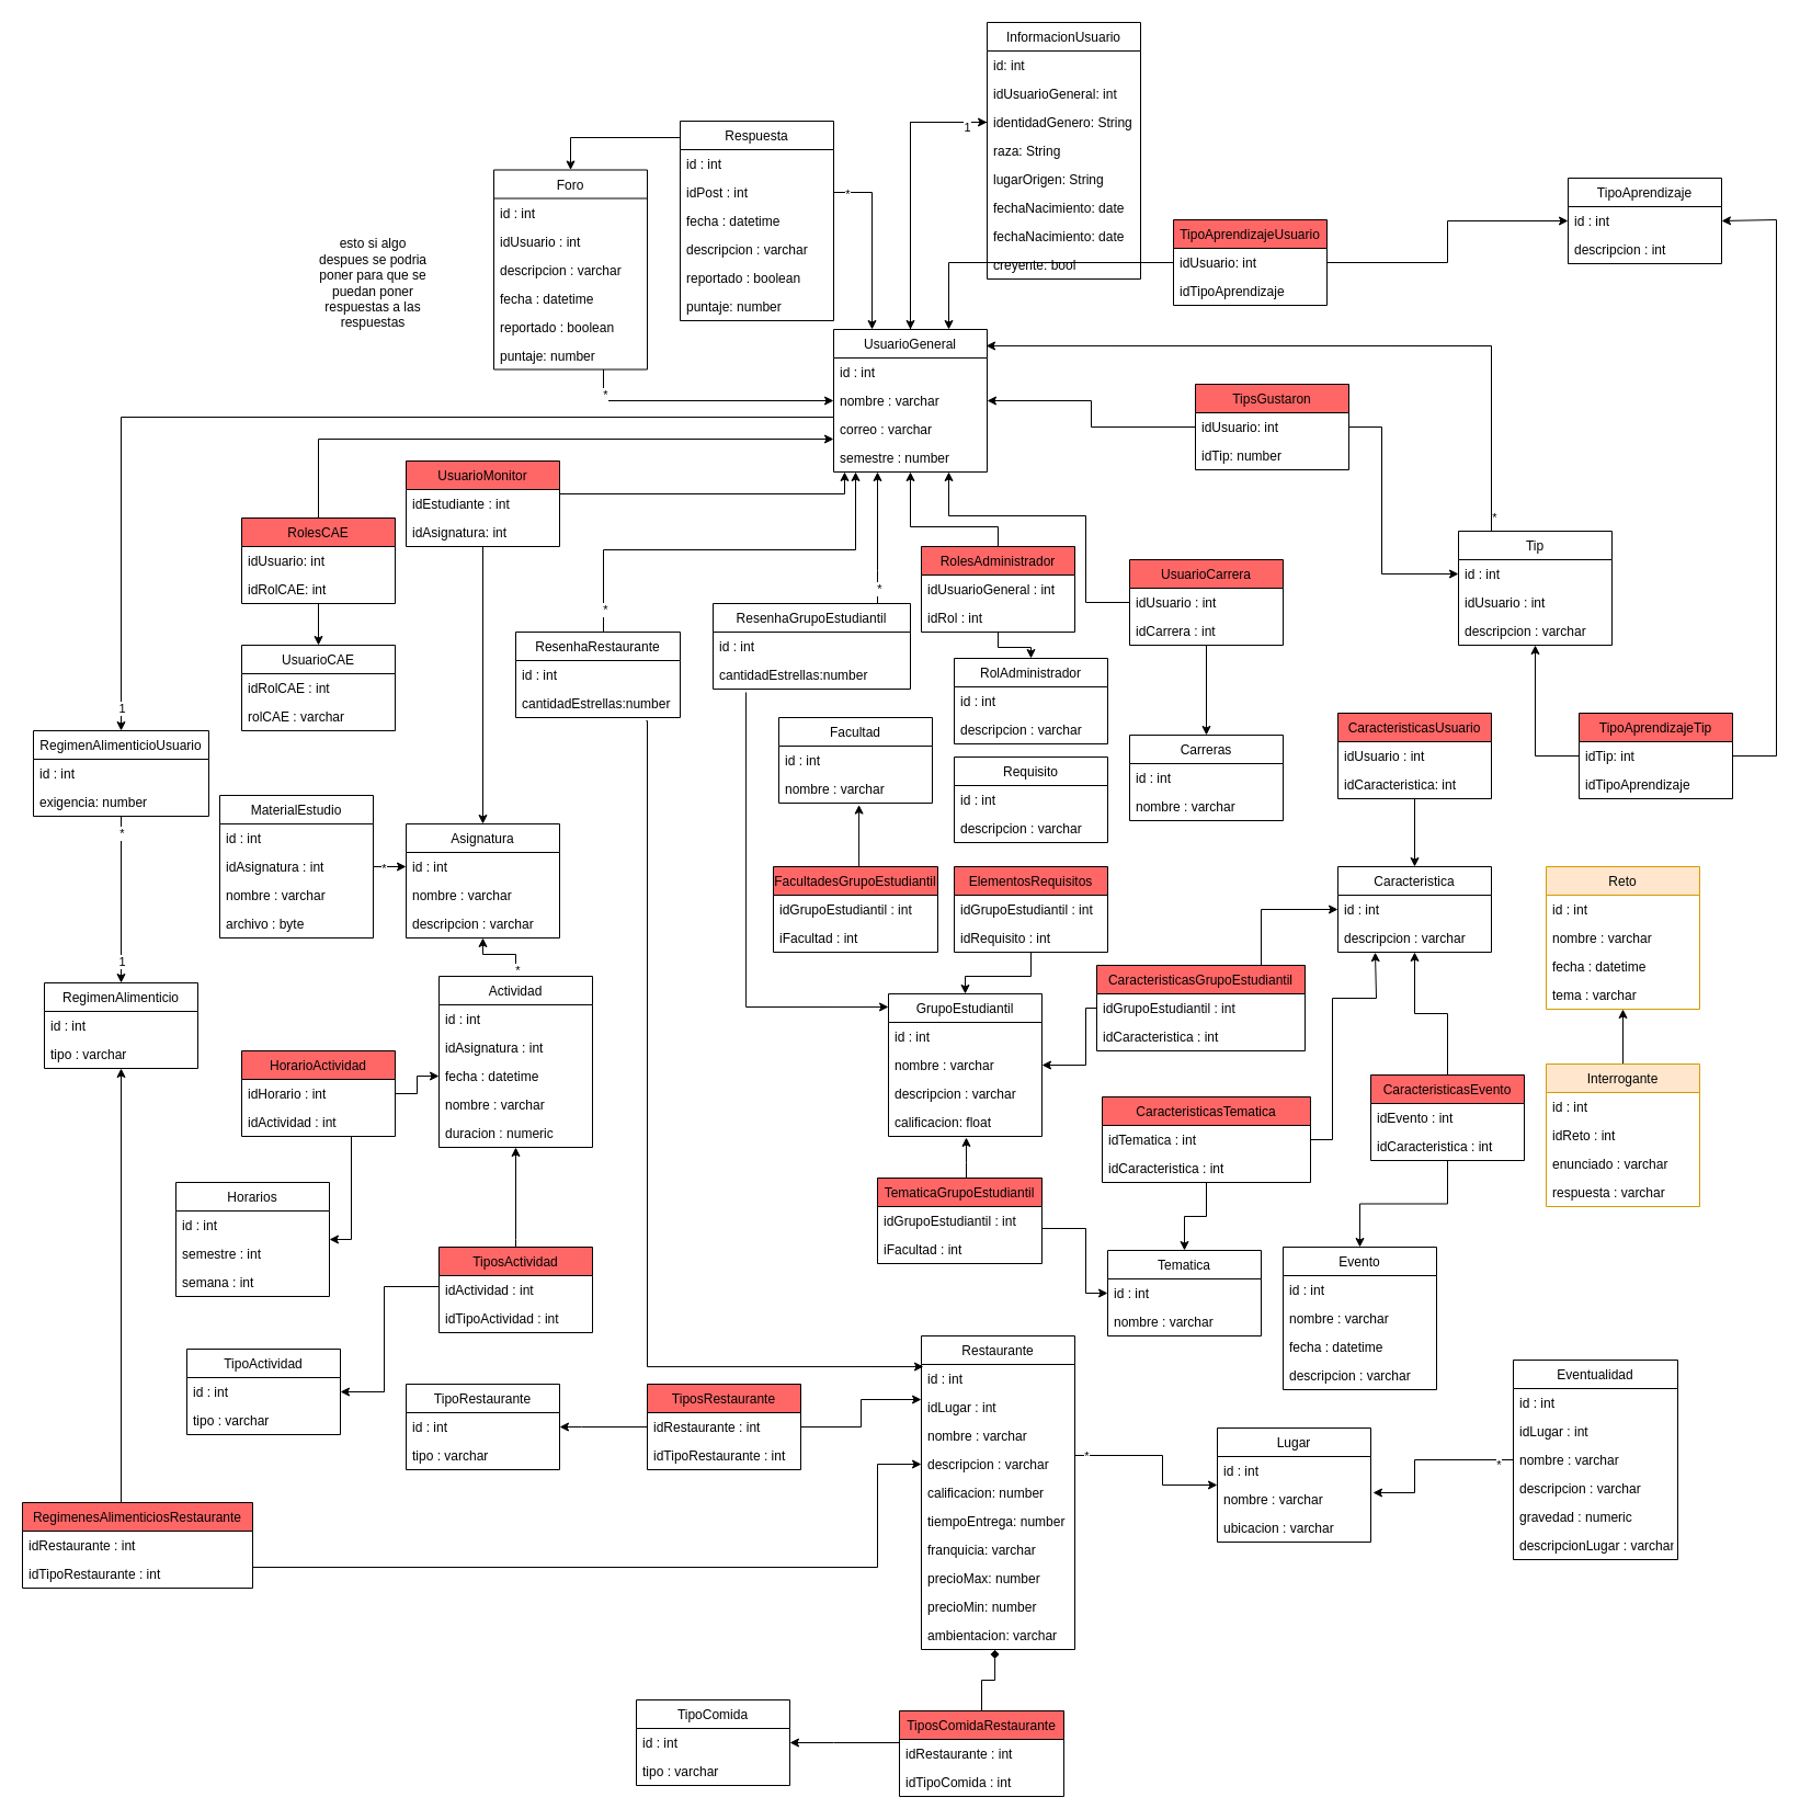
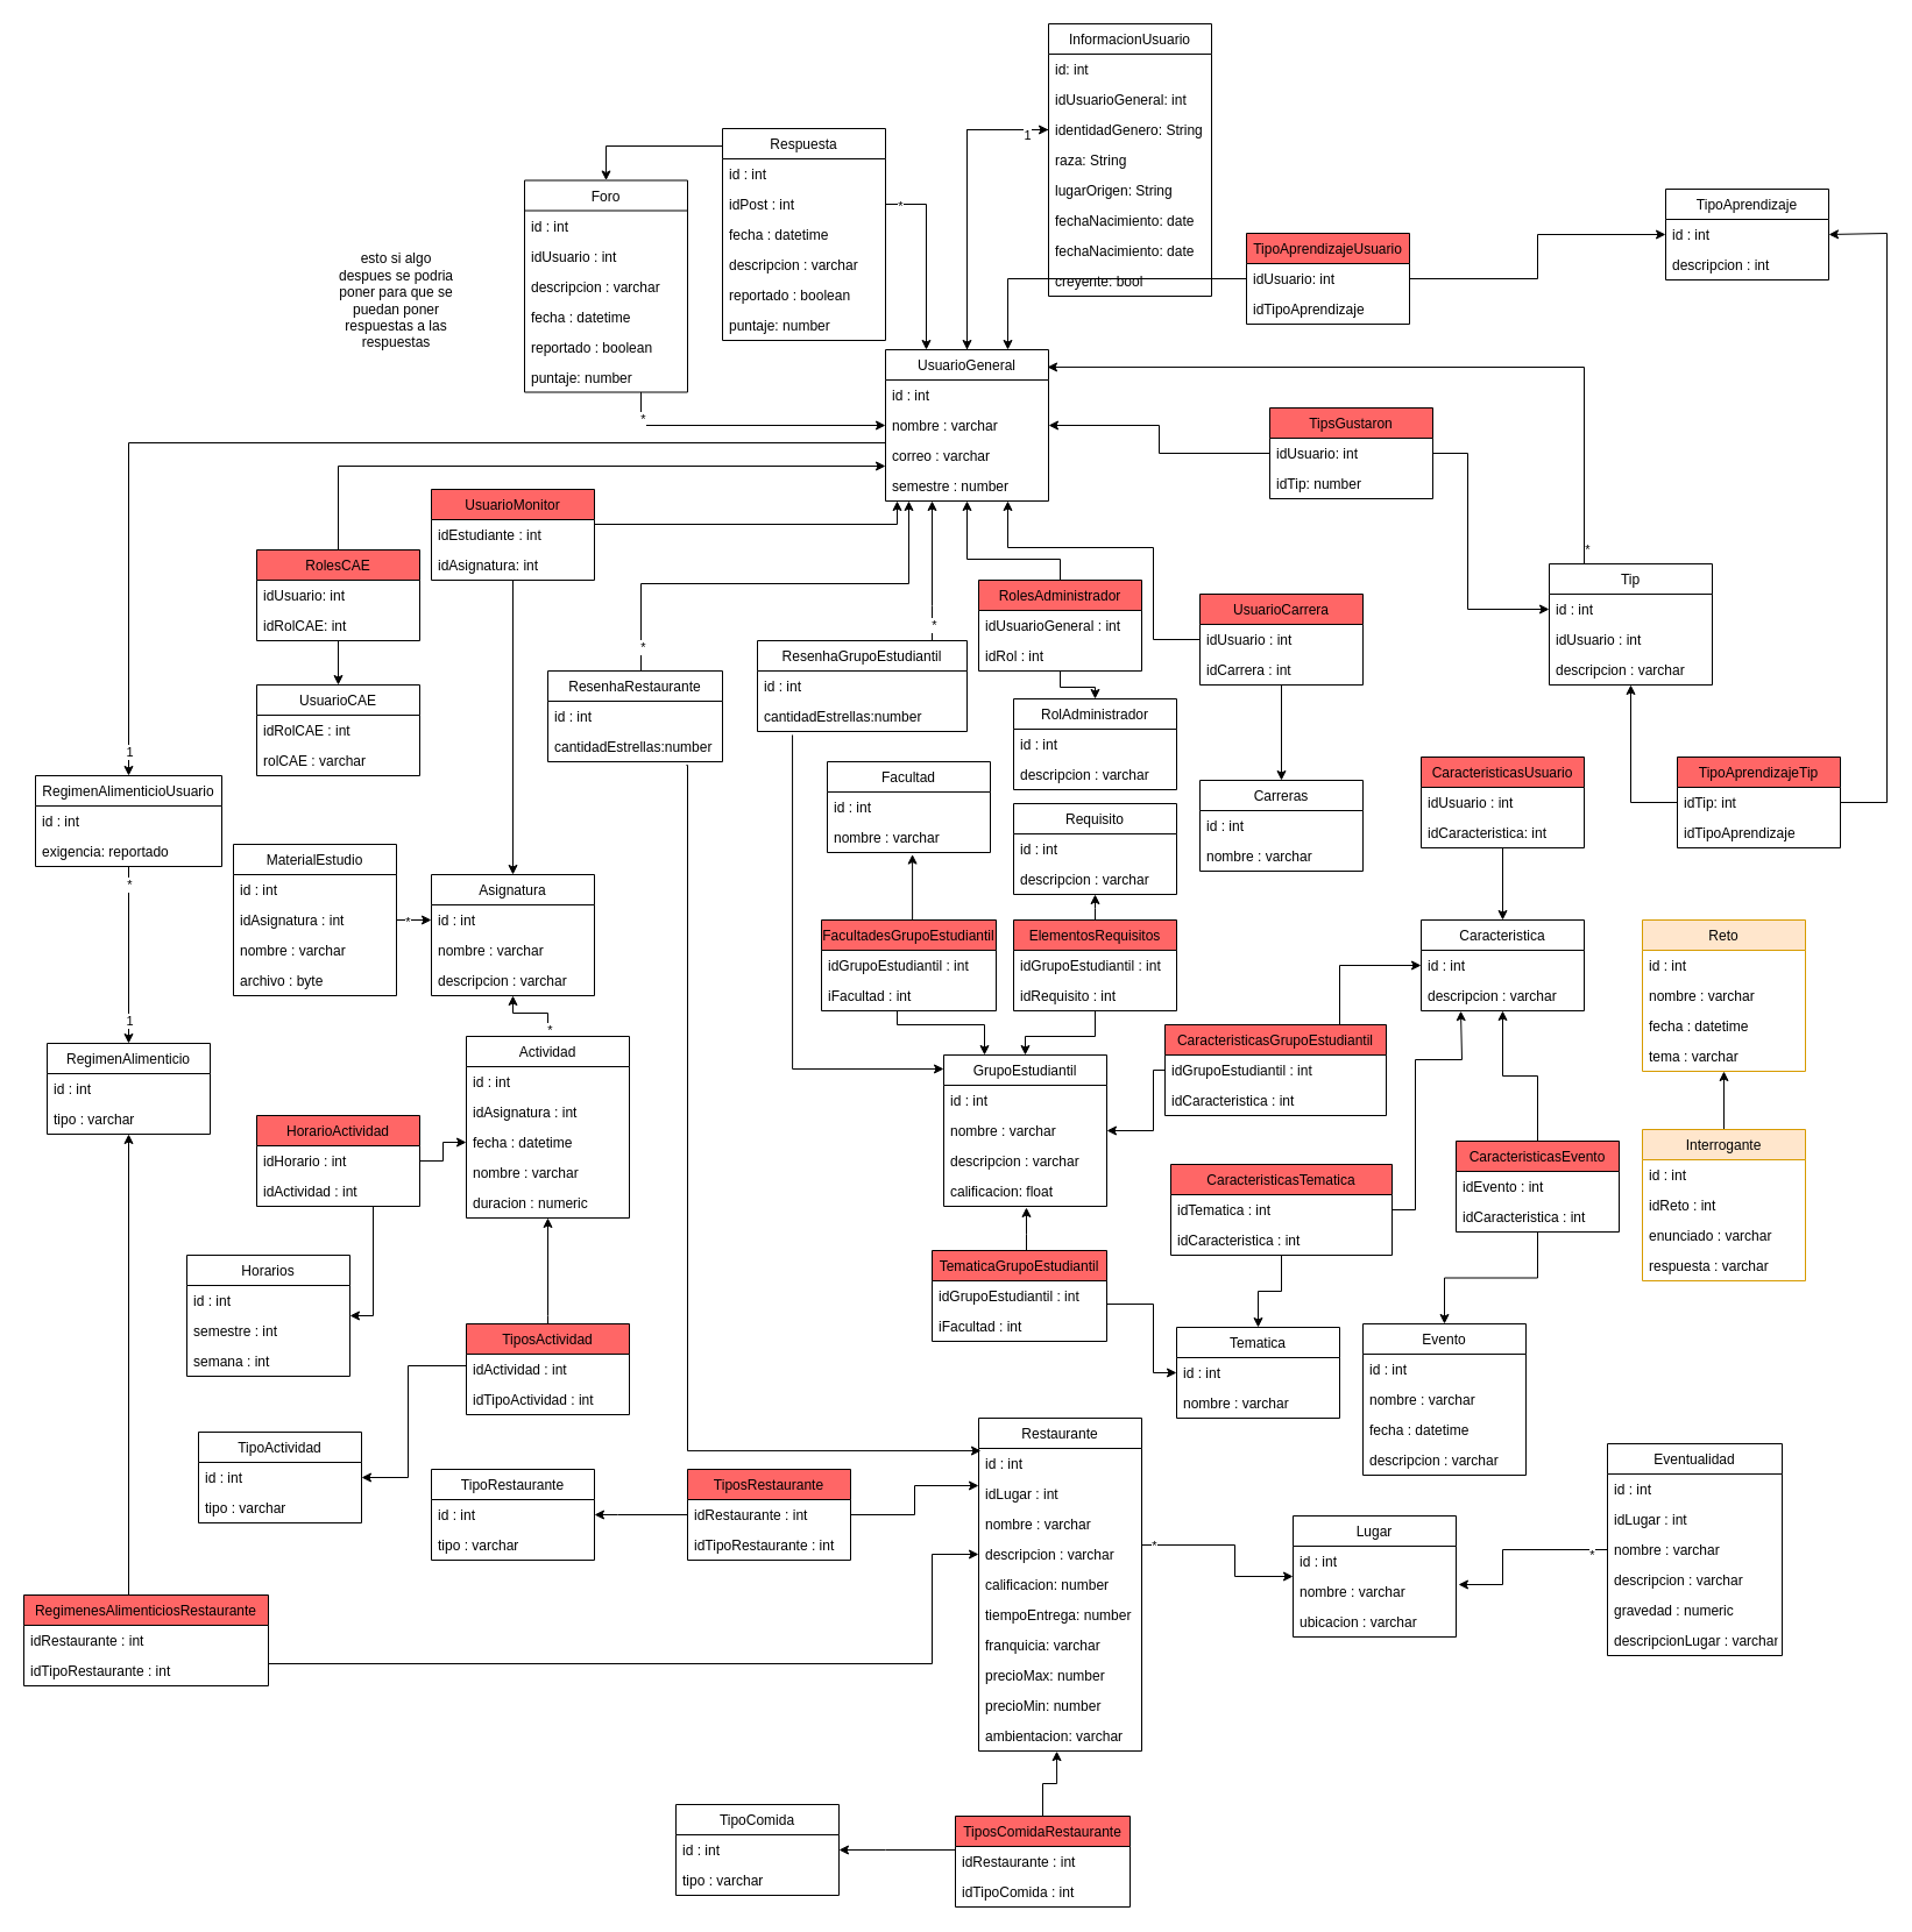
- <mxCell id="259" value="exigencia: number" style="text;align=left;verticalAlign=top;spacingLeft=4;spacingRight=4;overflow=hidden;rotatable=0;points=[[0,0.5],[1,0.5]];portConstraint=eastwest;" vertex="1" parent="257"><mxGeometry y="52" width="160" height="26" as="geometry" /></mxCell>
+ <mxCell id="259" value="exigencia: reportado" style="text;align=left;verticalAlign=top;spacingLeft=4;spacingRight=4;overflow=hidden;rotatable=0;points=[[0,0.5],[1,0.5]];portConstraint=eastwest;" vertex="1" parent="257"><mxGeometry y="52" width="160" height="26" as="geometry" /></mxCell>
+ <mxCell id="70" style="edgeStyle=orthogonalEdgeStyle;rounded=0;orthogonalLoop=1;jettySize=auto;html=1;exitX=0.5;exitY=0;exitDx=0;exitDy=0;" parent="1" source="64" target="67" edge="1"><mxGeometry relative="1" as="geometry"><Array as="points"><mxPoint x="940" y="780" /><mxPoint x="940" y="780" /></Array></mxGeometry></mxCell>
+ <mxCell id="229" style="edgeStyle=orthogonalEdgeStyle;rounded=0;orthogonalLoop=1;jettySize=auto;html=1;entryX=0.25;entryY=0;entryDx=0;entryDy=0;" parent="1" source="231" target="58" edge="1"><mxGeometry relative="1" as="geometry"><Array as="points"><mxPoint x="770" y="880" /><mxPoint x="845" y="880" /></Array></mxGeometry></mxCell>
- <mxCell id="219" style="edgeStyle=orthogonalEdgeStyle;rounded=0;orthogonalLoop=1;jettySize=auto;html=1;entryX=0.479;entryY=1.006;entryDx=0;entryDy=0;entryPerimeter=0;endArrow=diamond;" parent="1" source="220" target="119" edge="1"><mxGeometry relative="1" as="geometry" /></mxCell>
+ <mxCell id="219" style="edgeStyle=orthogonalEdgeStyle;rounded=0;orthogonalLoop=1;jettySize=auto;html=1;entryX=0.479;entryY=1.006;entryDx=0;entryDy=0;entryPerimeter=0;" parent="1" source="220" target="119" edge="1"><mxGeometry relative="1" as="geometry" /></mxCell>
